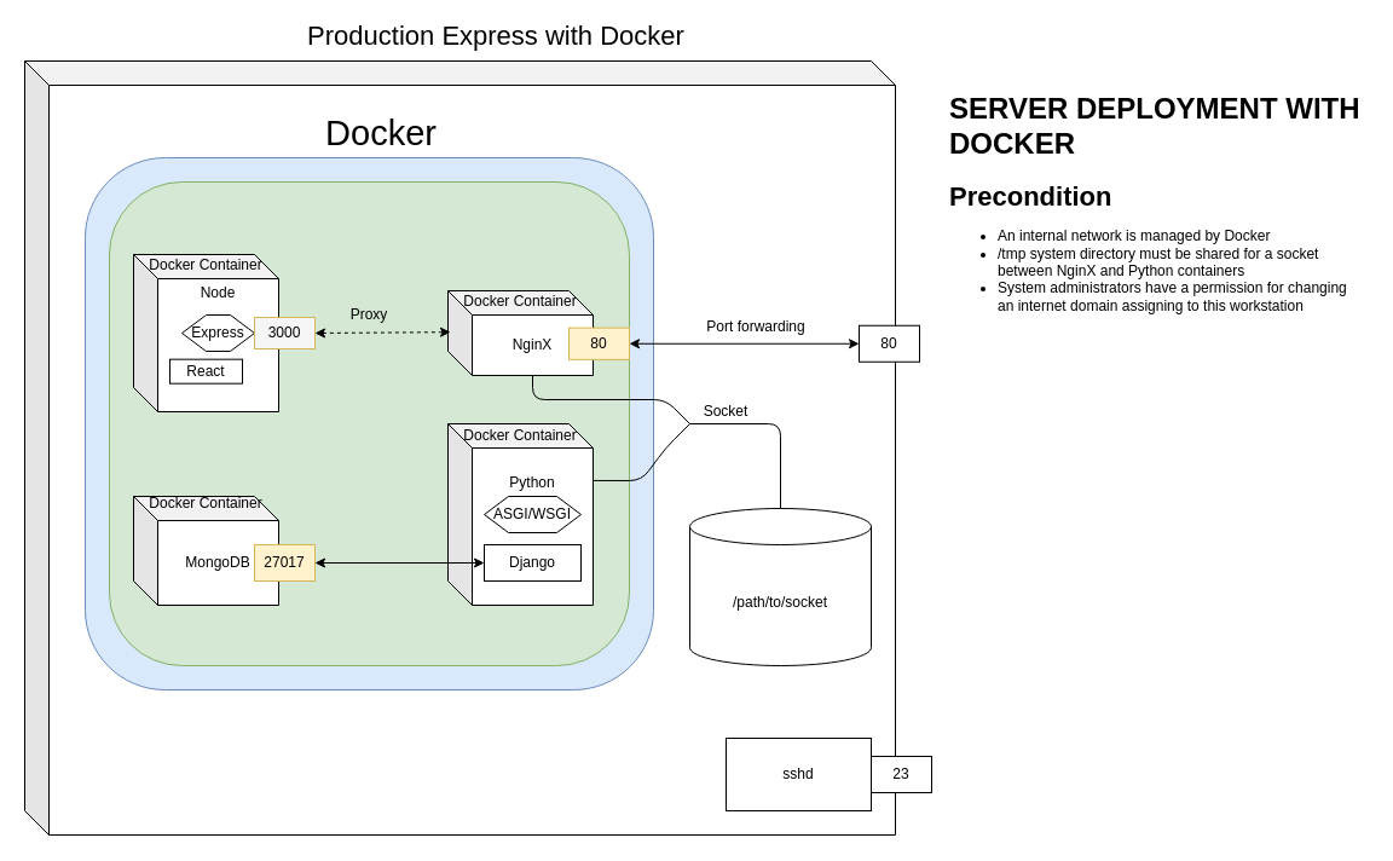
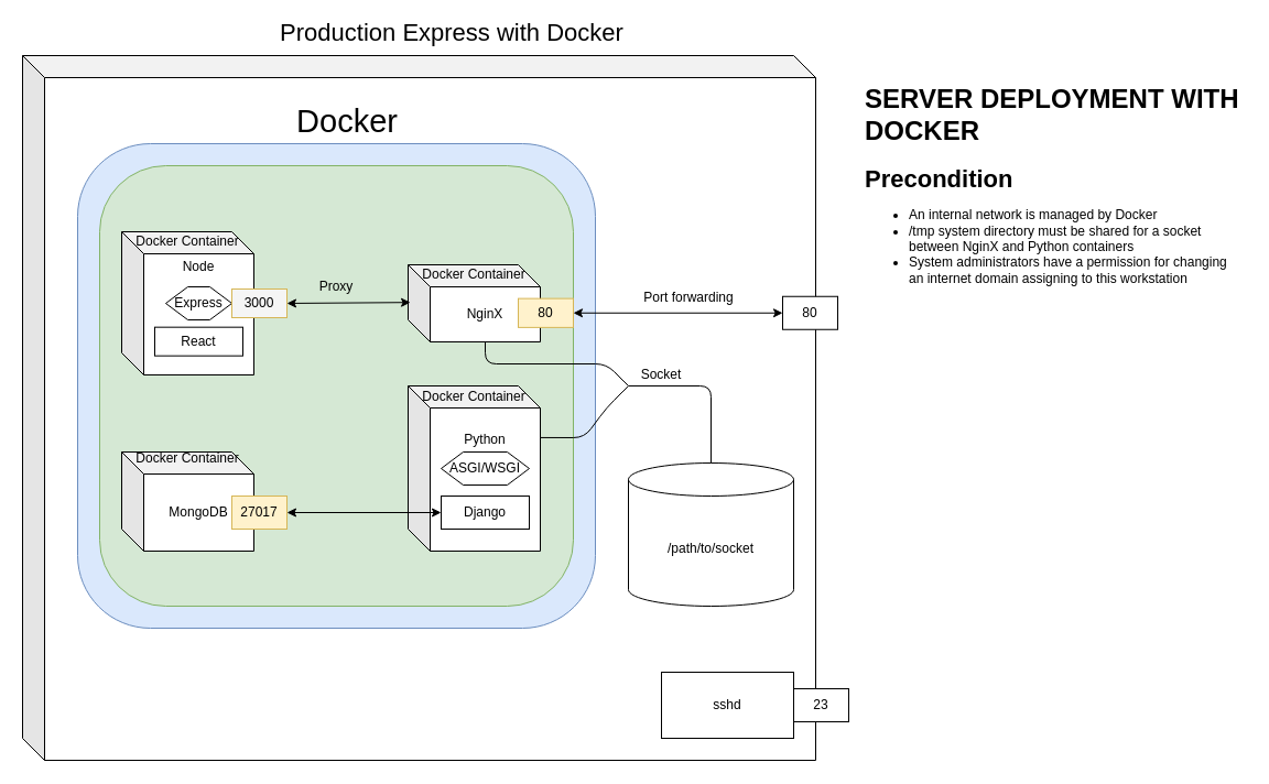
- <mxCell id="27" value="" style="endArrow=classic;startArrow=classic;html=1;entryX=0.017;entryY=0.488;entryDx=0;entryDy=0;entryPerimeter=0;exitX=1;exitY=0.5;exitDx=0;exitDy=0;dashed=1;" edge="1" parent="1" source="14" target="23"><mxGeometry width="50" height="50" relative="1" as="geometry"><mxPoint x="270" y="280" as="sourcePoint" /><mxPoint x="369.04" y="278" as="targetPoint" /></mxGeometry></mxCell>
+ <mxCell id="27" value="" style="endArrow=classic;startArrow=classic;html=1;entryX=0.017;entryY=0.488;entryDx=0;entryDy=0;entryPerimeter=0;exitX=1;exitY=0.5;exitDx=0;exitDy=0;" edge="1" parent="1" source="14" target="23"><mxGeometry width="50" height="50" relative="1" as="geometry"><mxPoint x="270" y="280" as="sourcePoint" /><mxPoint x="369.04" y="278" as="targetPoint" /></mxGeometry></mxCell>
- <mxCell id="12" value="React" style="rounded=0;whiteSpace=wrap;html=1;" vertex="1" parent="9"><mxGeometry x="30" y="86.667" width="60" height="20" as="geometry" /></mxCell>
+ <mxCell id="12" value="React" style="rounded=0;whiteSpace=wrap;html=1;" vertex="1" parent="9"><mxGeometry x="30" y="86.667" width="80" height="26" as="geometry" /></mxCell>
